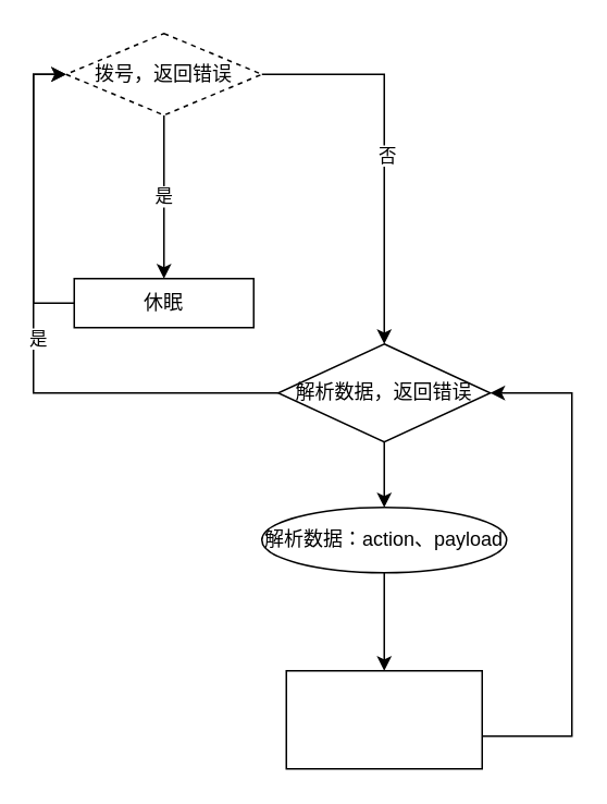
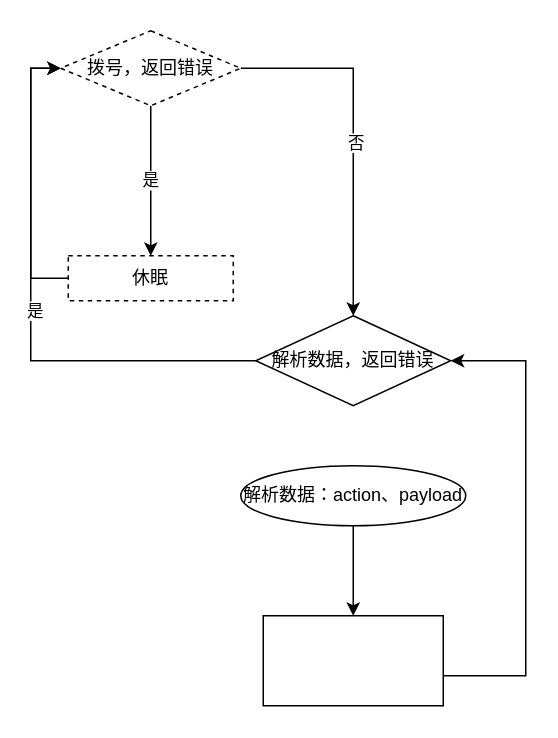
- <mxCell id="11" value="休眠" style="whiteSpace=wrap;html=1;" vertex="1" parent="1"><mxGeometry x="45" y="170" width="110" height="30" as="geometry" /></mxCell>
+ <mxCell id="11" value="休眠" style="whiteSpace=wrap;html=1;dashed=1;" vertex="1" parent="1"><mxGeometry x="45" y="170" width="110" height="30" as="geometry" /></mxCell>
- <mxCell id="8" value="" style="edgeStyle=orthogonalEdgeStyle;rounded=0;orthogonalLoop=1;jettySize=auto;html=1;" edge="1" parent="1" source="9" target="13"><mxGeometry relative="1" as="geometry" /></mxCell>
